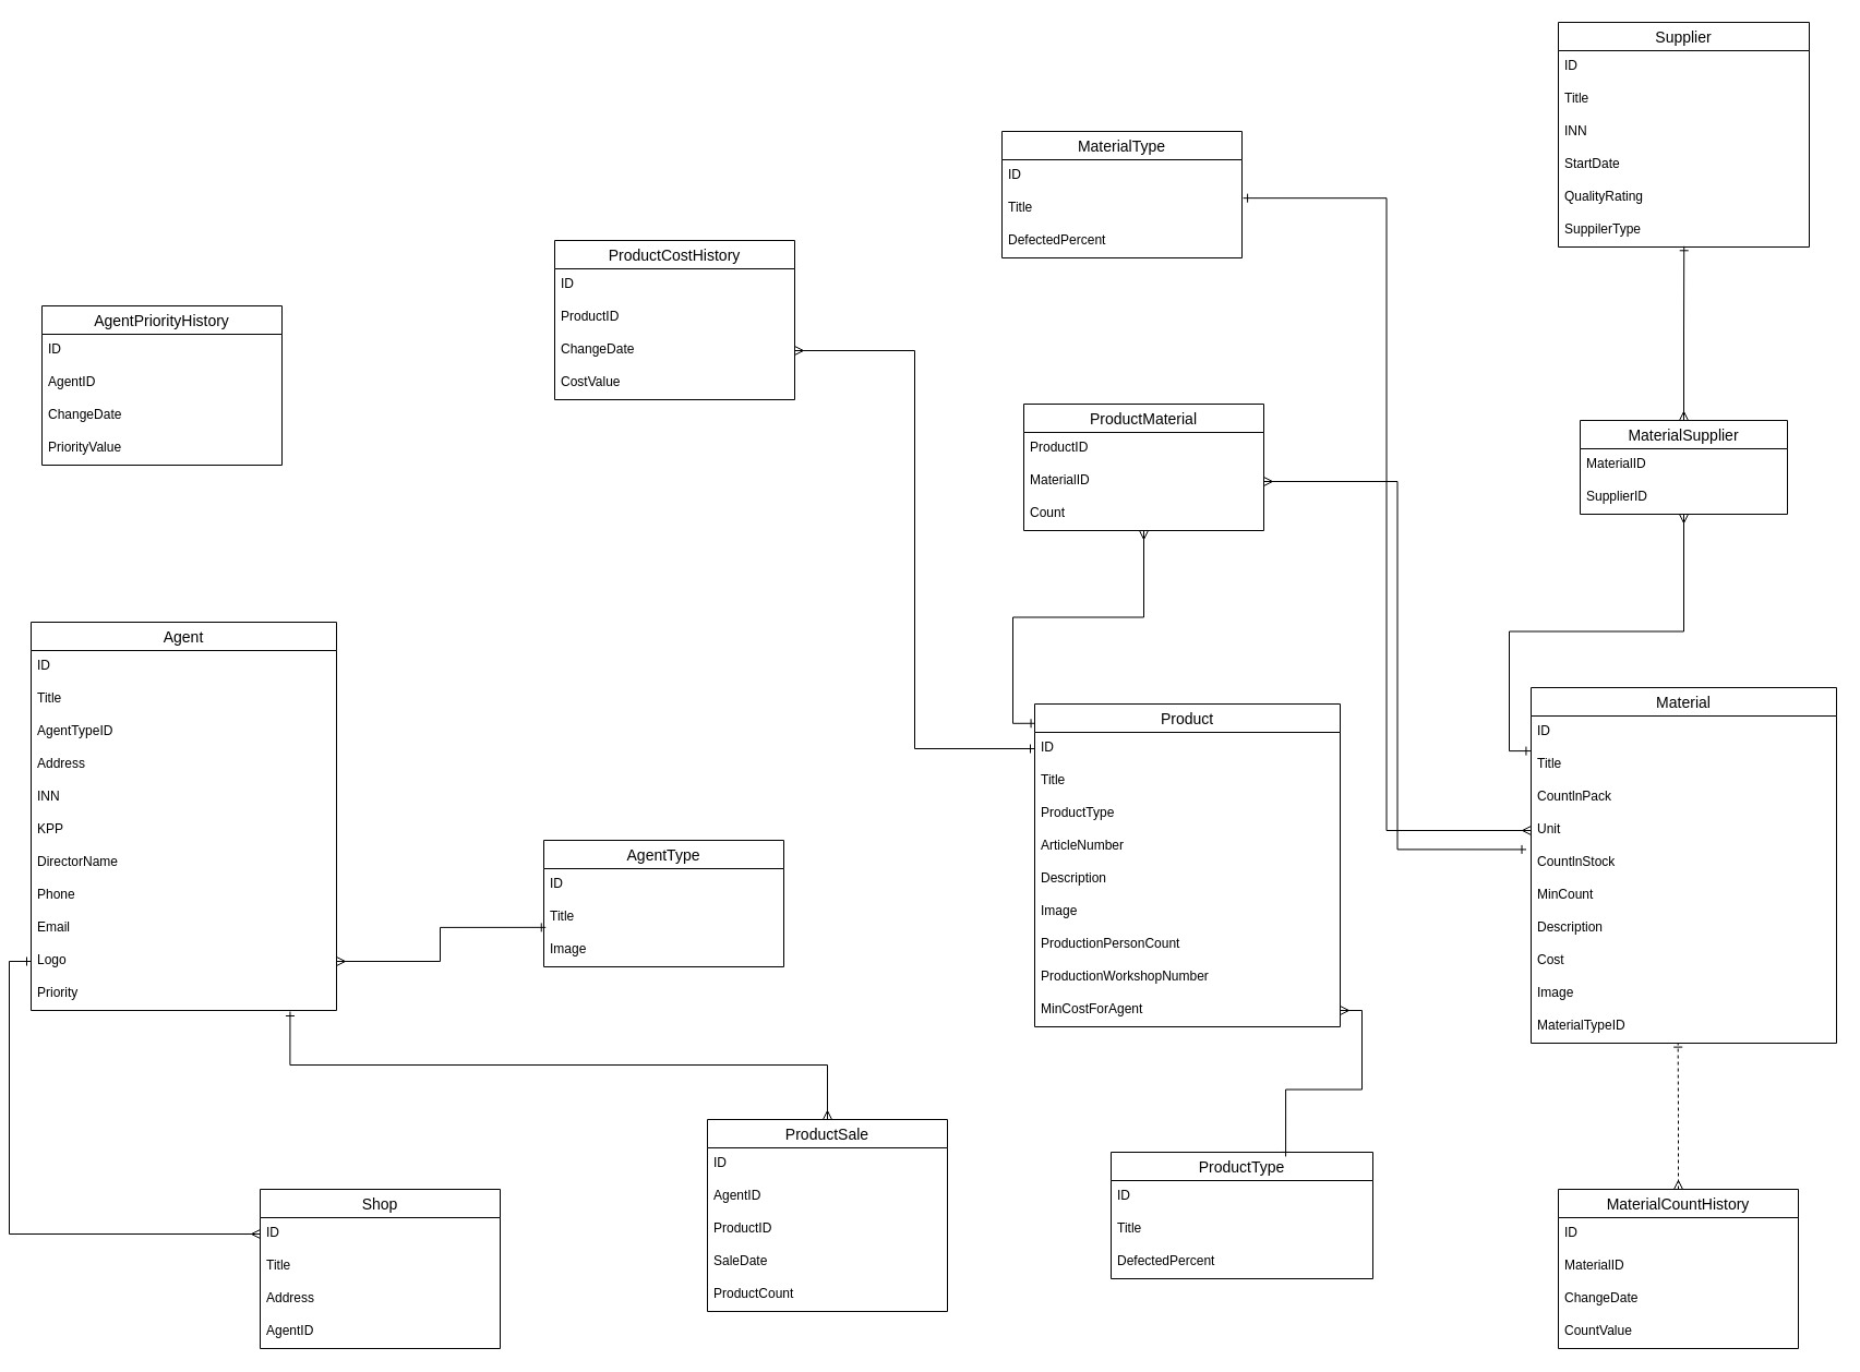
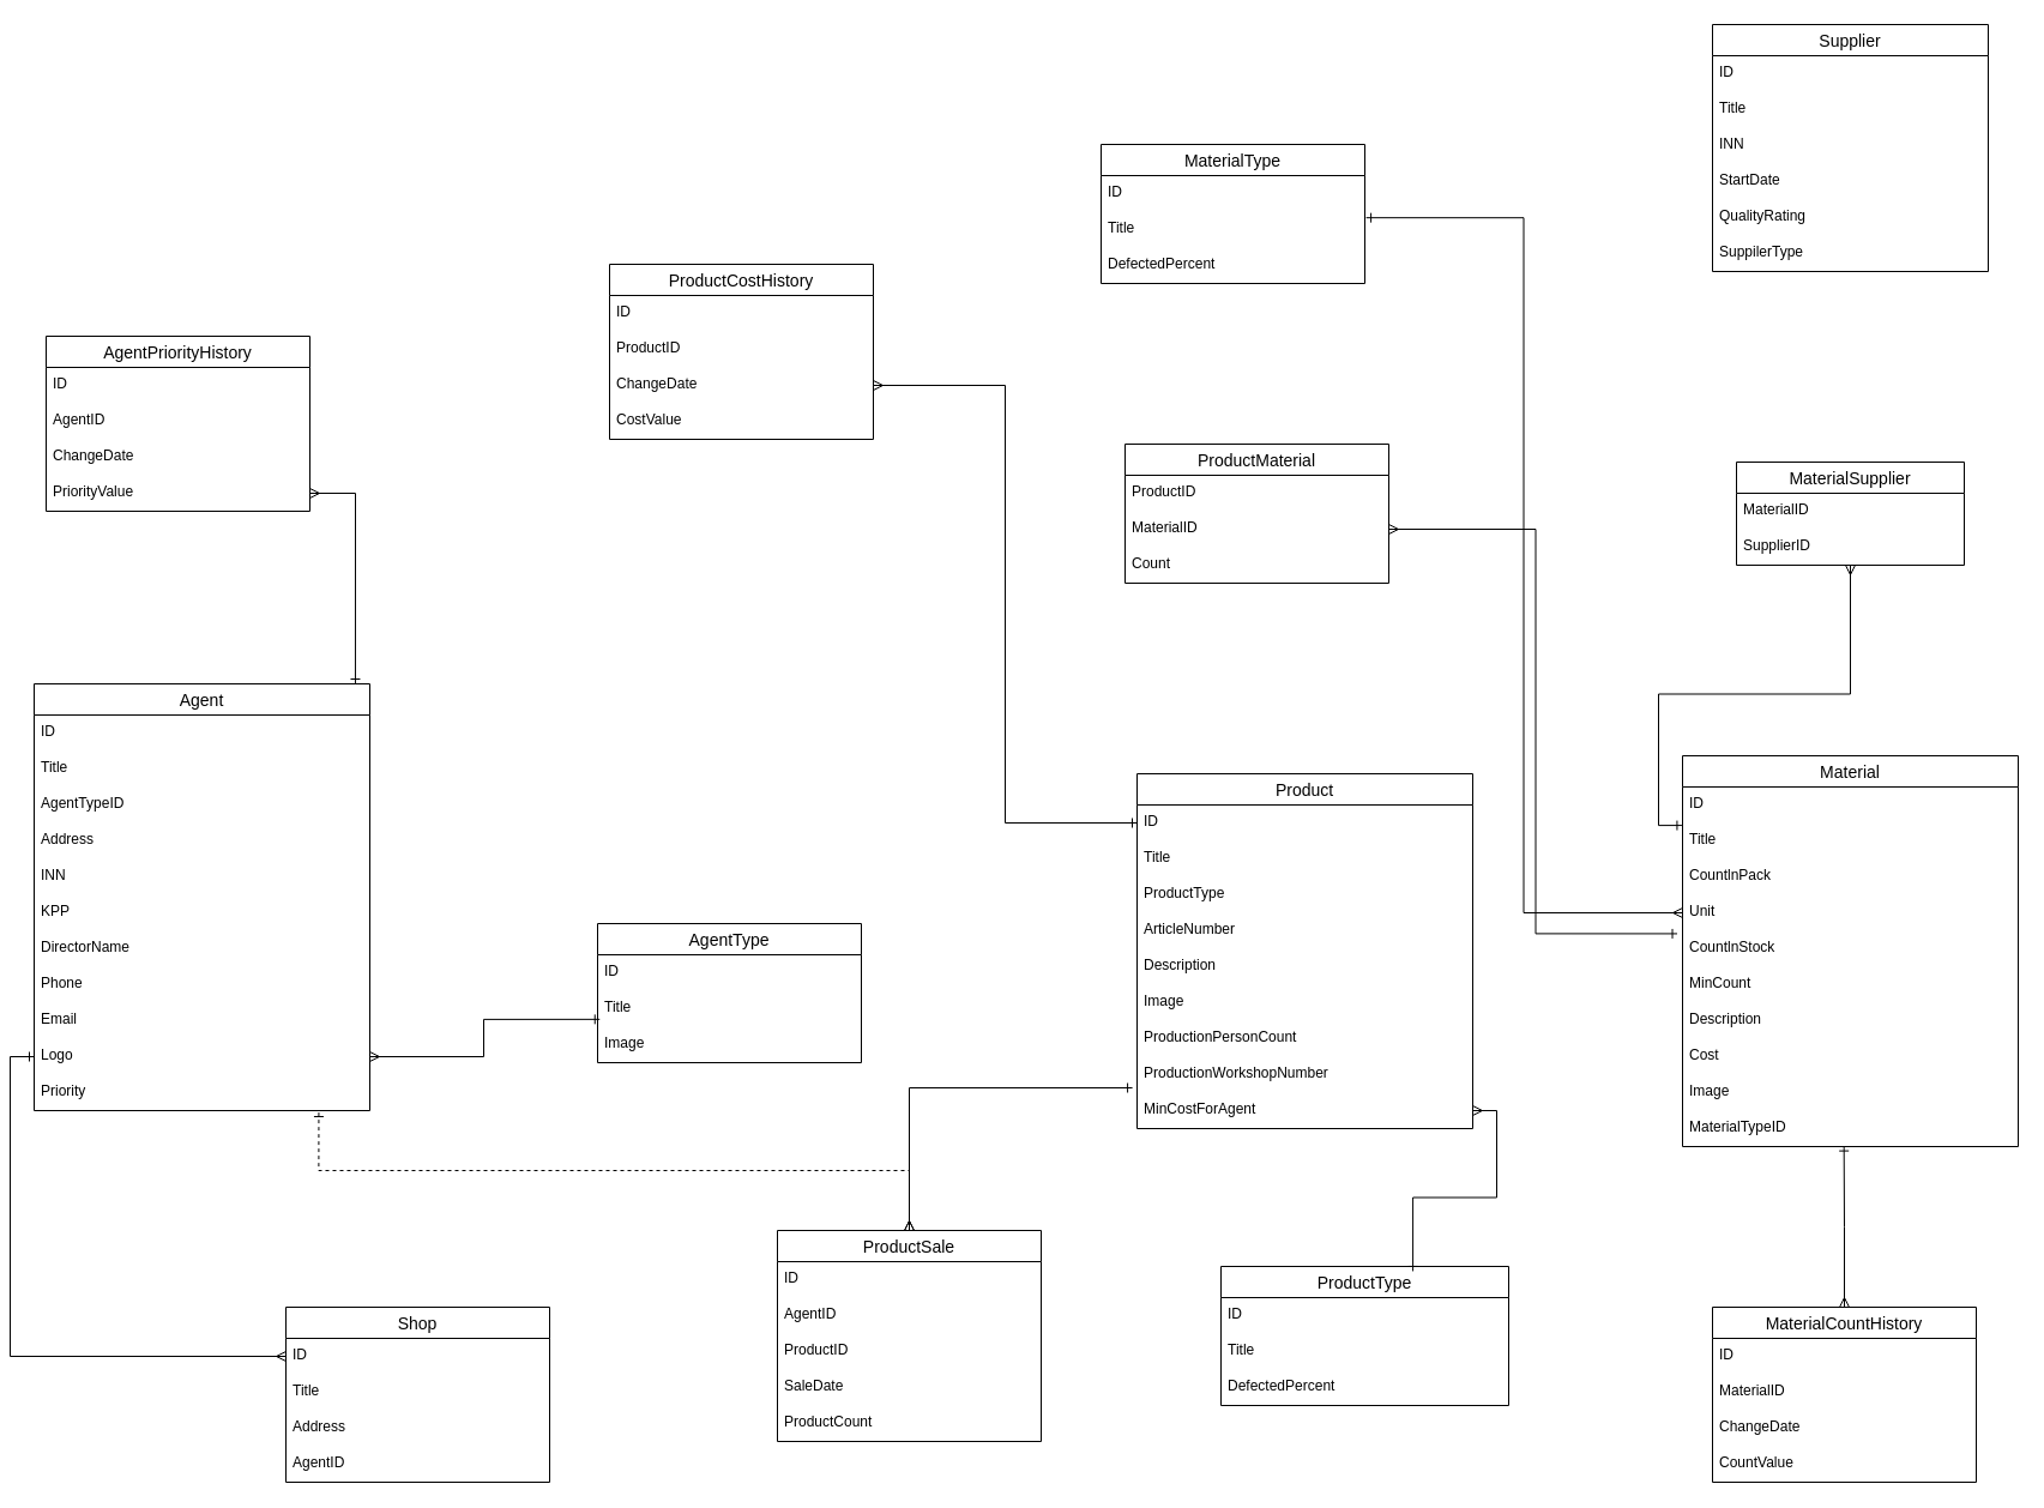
- <mxCell id="13" style="edgeStyle=orthogonalEdgeStyle;rounded=0;orthogonalLoop=1;jettySize=auto;html=1;entryX=0.501;entryY=0.977;entryDx=0;entryDy=0;entryPerimeter=0;startArrow=ERmany;startFill=0;endArrow=ERone;endFill=0;" parent="1" source="15" target="12" edge="1"><mxGeometry relative="1" as="geometry" /></mxCell>
+ <mxCell id="93" style="edgeStyle=orthogonalEdgeStyle;rounded=0;orthogonalLoop=1;jettySize=auto;html=1;entryX=0.957;entryY=0;entryDx=0;entryDy=0;entryPerimeter=0;startArrow=ERmany;startFill=0;endArrow=ERone;endFill=0;" parent="1" source="80" target="81" edge="1"><mxGeometry relative="1" as="geometry" /></mxCell>
- <mxCell id="39" style="edgeStyle=orthogonalEdgeStyle;rounded=0;orthogonalLoop=1;jettySize=auto;html=1;entryX=0.002;entryY=0.06;entryDx=0;entryDy=0;entryPerimeter=0;startArrow=ERmany;startFill=0;endArrow=ERone;endFill=0;" parent="1" source="40" target="44" edge="1"><mxGeometry relative="1" as="geometry" /></mxCell>
+ <mxCell id="59" style="edgeStyle=orthogonalEdgeStyle;rounded=0;orthogonalLoop=1;jettySize=auto;html=1;entryX=-0.014;entryY=0.867;entryDx=0;entryDy=0;entryPerimeter=0;startArrow=ERmany;startFill=0;endArrow=ERone;endFill=0;" parent="1" source="60" target="52" edge="1"><mxGeometry relative="1" as="geometry" /></mxCell>
- <mxCell id="58" style="edgeStyle=orthogonalEdgeStyle;rounded=0;orthogonalLoop=1;jettySize=auto;html=1;entryX=0.848;entryY=1.033;entryDx=0;entryDy=0;entryPerimeter=0;startArrow=ERmany;startFill=0;endArrow=ERone;endFill=0;" parent="1" source="60" target="92" edge="1"><mxGeometry relative="1" as="geometry" /></mxCell>
+ <mxCell id="58" style="edgeStyle=orthogonalEdgeStyle;rounded=0;orthogonalLoop=1;jettySize=auto;html=1;entryX=0.848;entryY=1.033;entryDx=0;entryDy=0;entryPerimeter=0;startArrow=ERmany;startFill=0;endArrow=ERone;endFill=0;dashed=1;" parent="1" source="60" target="92" edge="1"><mxGeometry relative="1" as="geometry" /></mxCell>
- <mxCell id="29" style="edgeStyle=orthogonalEdgeStyle;rounded=0;orthogonalLoop=1;jettySize=auto;html=1;entryX=0.481;entryY=0.987;entryDx=0;entryDy=0;entryPerimeter=0;startArrow=ERmany;startFill=0;endArrow=ERone;endFill=0;dashed=1;" parent="1" source="30" target="28" edge="1"><mxGeometry relative="1" as="geometry" /></mxCell>
+ <mxCell id="29" style="edgeStyle=orthogonalEdgeStyle;rounded=0;orthogonalLoop=1;jettySize=auto;html=1;entryX=0.481;entryY=0.987;entryDx=0;entryDy=0;entryPerimeter=0;startArrow=ERmany;startFill=0;endArrow=ERone;endFill=0;" parent="1" source="30" target="28" edge="1"><mxGeometry relative="1" as="geometry" /></mxCell>
